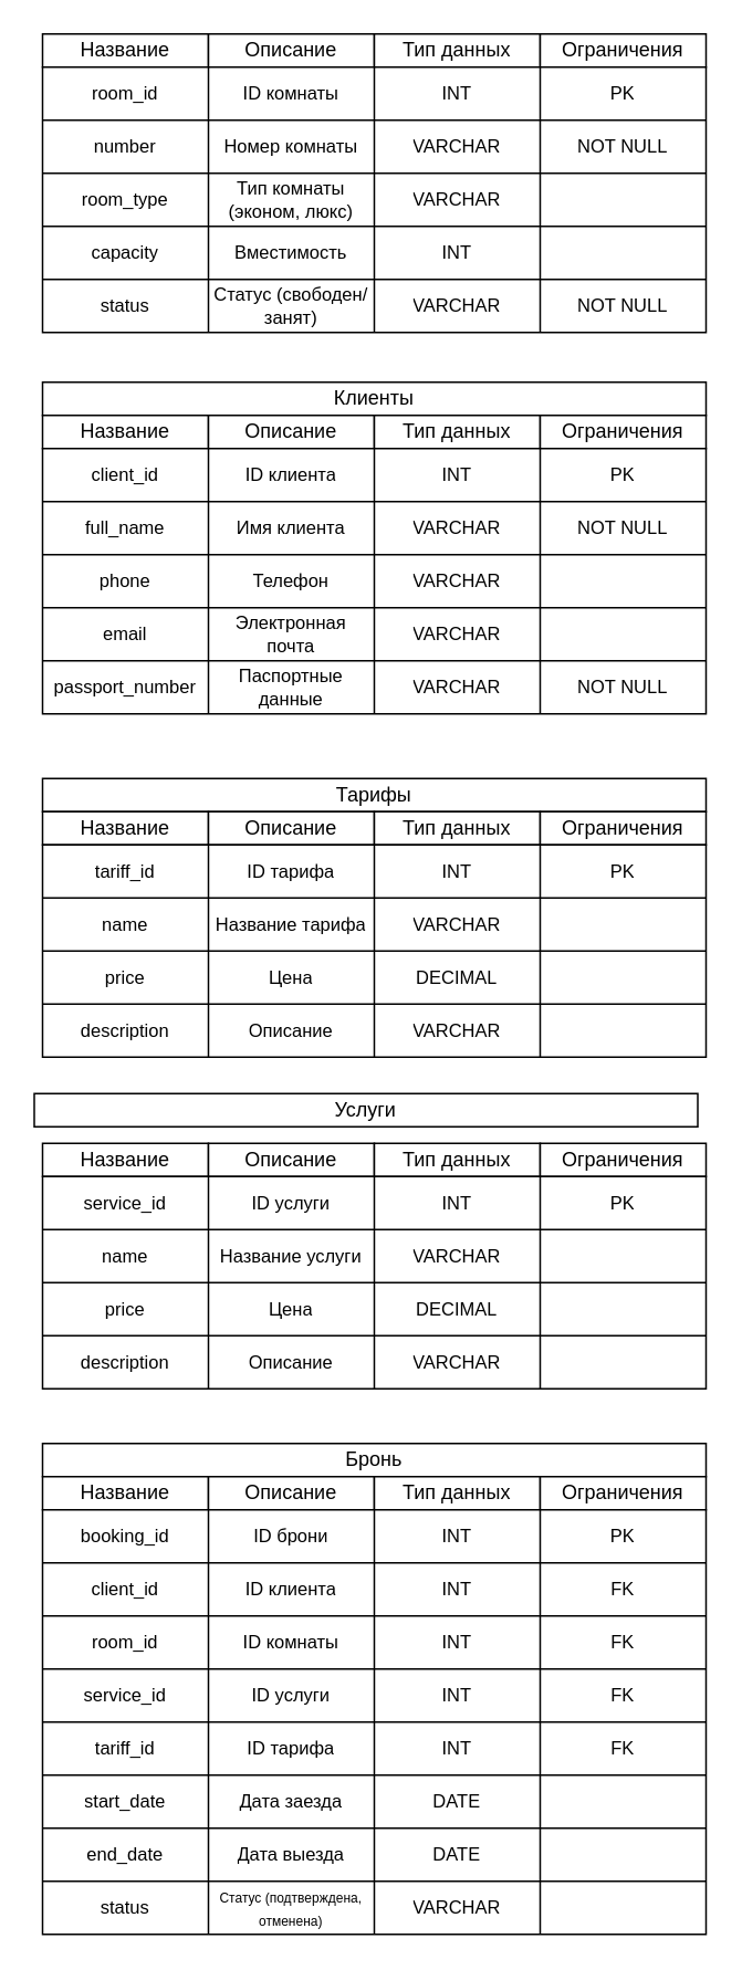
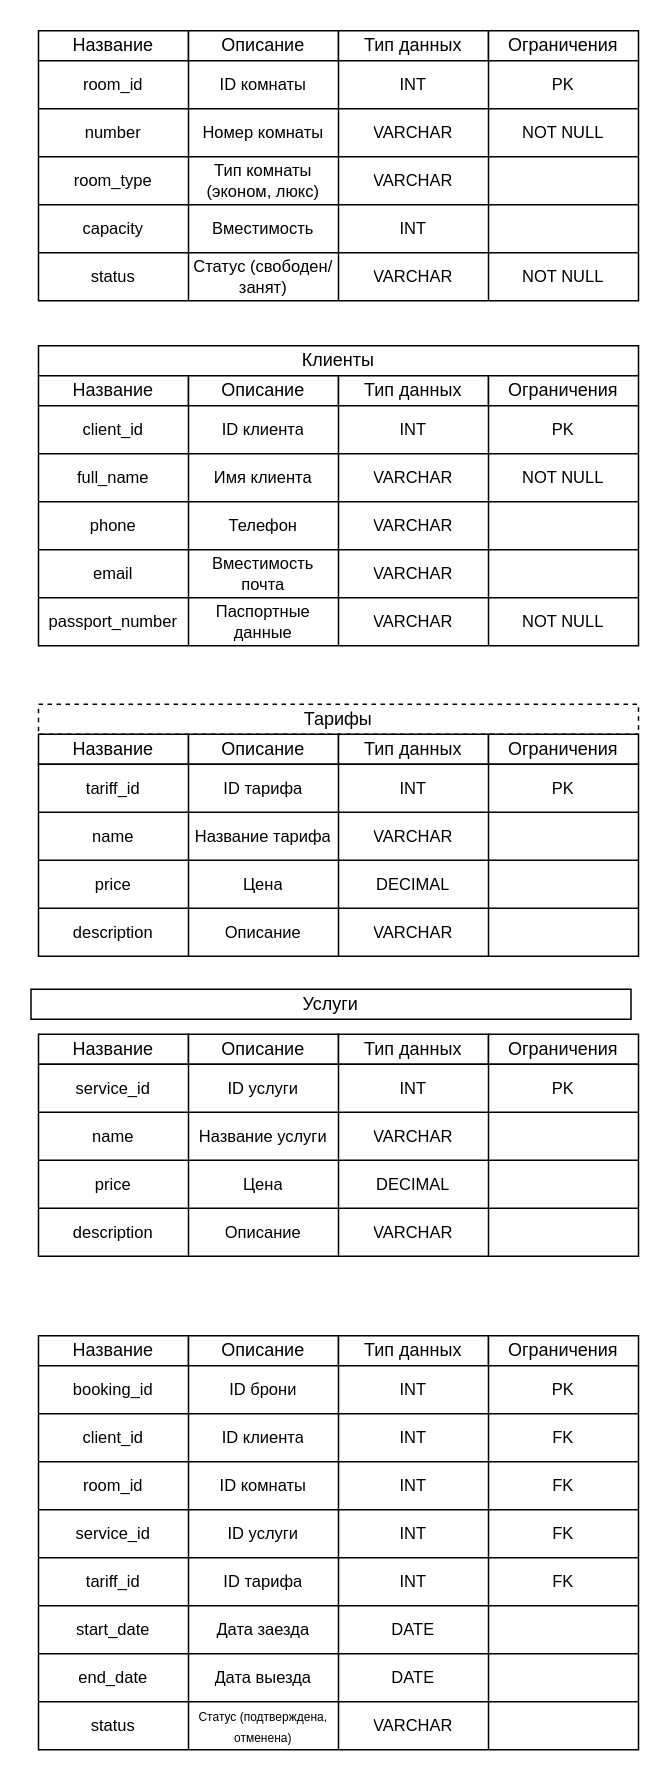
- <mxCell id="55" value="Электронная почта" style="shape=partialRectangle;html=1;whiteSpace=wrap;connectable=0;strokeColor=inherit;overflow=hidden;fillColor=none;top=0;left=0;bottom=0;right=0;pointerEvents=1;fontSize=11;align=center;" vertex="1" parent="53"><mxGeometry x="100" width="100" height="32" as="geometry"><mxRectangle width="100" height="32" as="alternateBounds" /></mxGeometry></mxCell>
+ <mxCell id="55" value="Вместимость почта" style="shape=partialRectangle;html=1;whiteSpace=wrap;connectable=0;strokeColor=inherit;overflow=hidden;fillColor=none;top=0;left=0;bottom=0;right=0;pointerEvents=1;fontSize=11;align=center;" vertex="1" parent="53"><mxGeometry x="100" width="100" height="32" as="geometry"><mxRectangle width="100" height="32" as="alternateBounds" /></mxGeometry></mxCell>
- <mxCell id="63" value="Тарифы" style="rounded=0;whiteSpace=wrap;html=1;" vertex="1" parent="1"><mxGeometry x="25" y="469" width="400" height="20" as="geometry" /></mxCell>
+ <mxCell id="63" value="Тарифы" style="rounded=0;whiteSpace=wrap;html=1;dashed=1;" vertex="1" parent="1"><mxGeometry x="25" y="469" width="400" height="20" as="geometry" /></mxCell>
- <mxCell id="115" value="&lt;div&gt;Бронь&lt;/div&gt;" style="rounded=0;whiteSpace=wrap;html=1;" vertex="1" parent="1"><mxGeometry x="25" y="870" width="400" height="20" as="geometry" /></mxCell>
